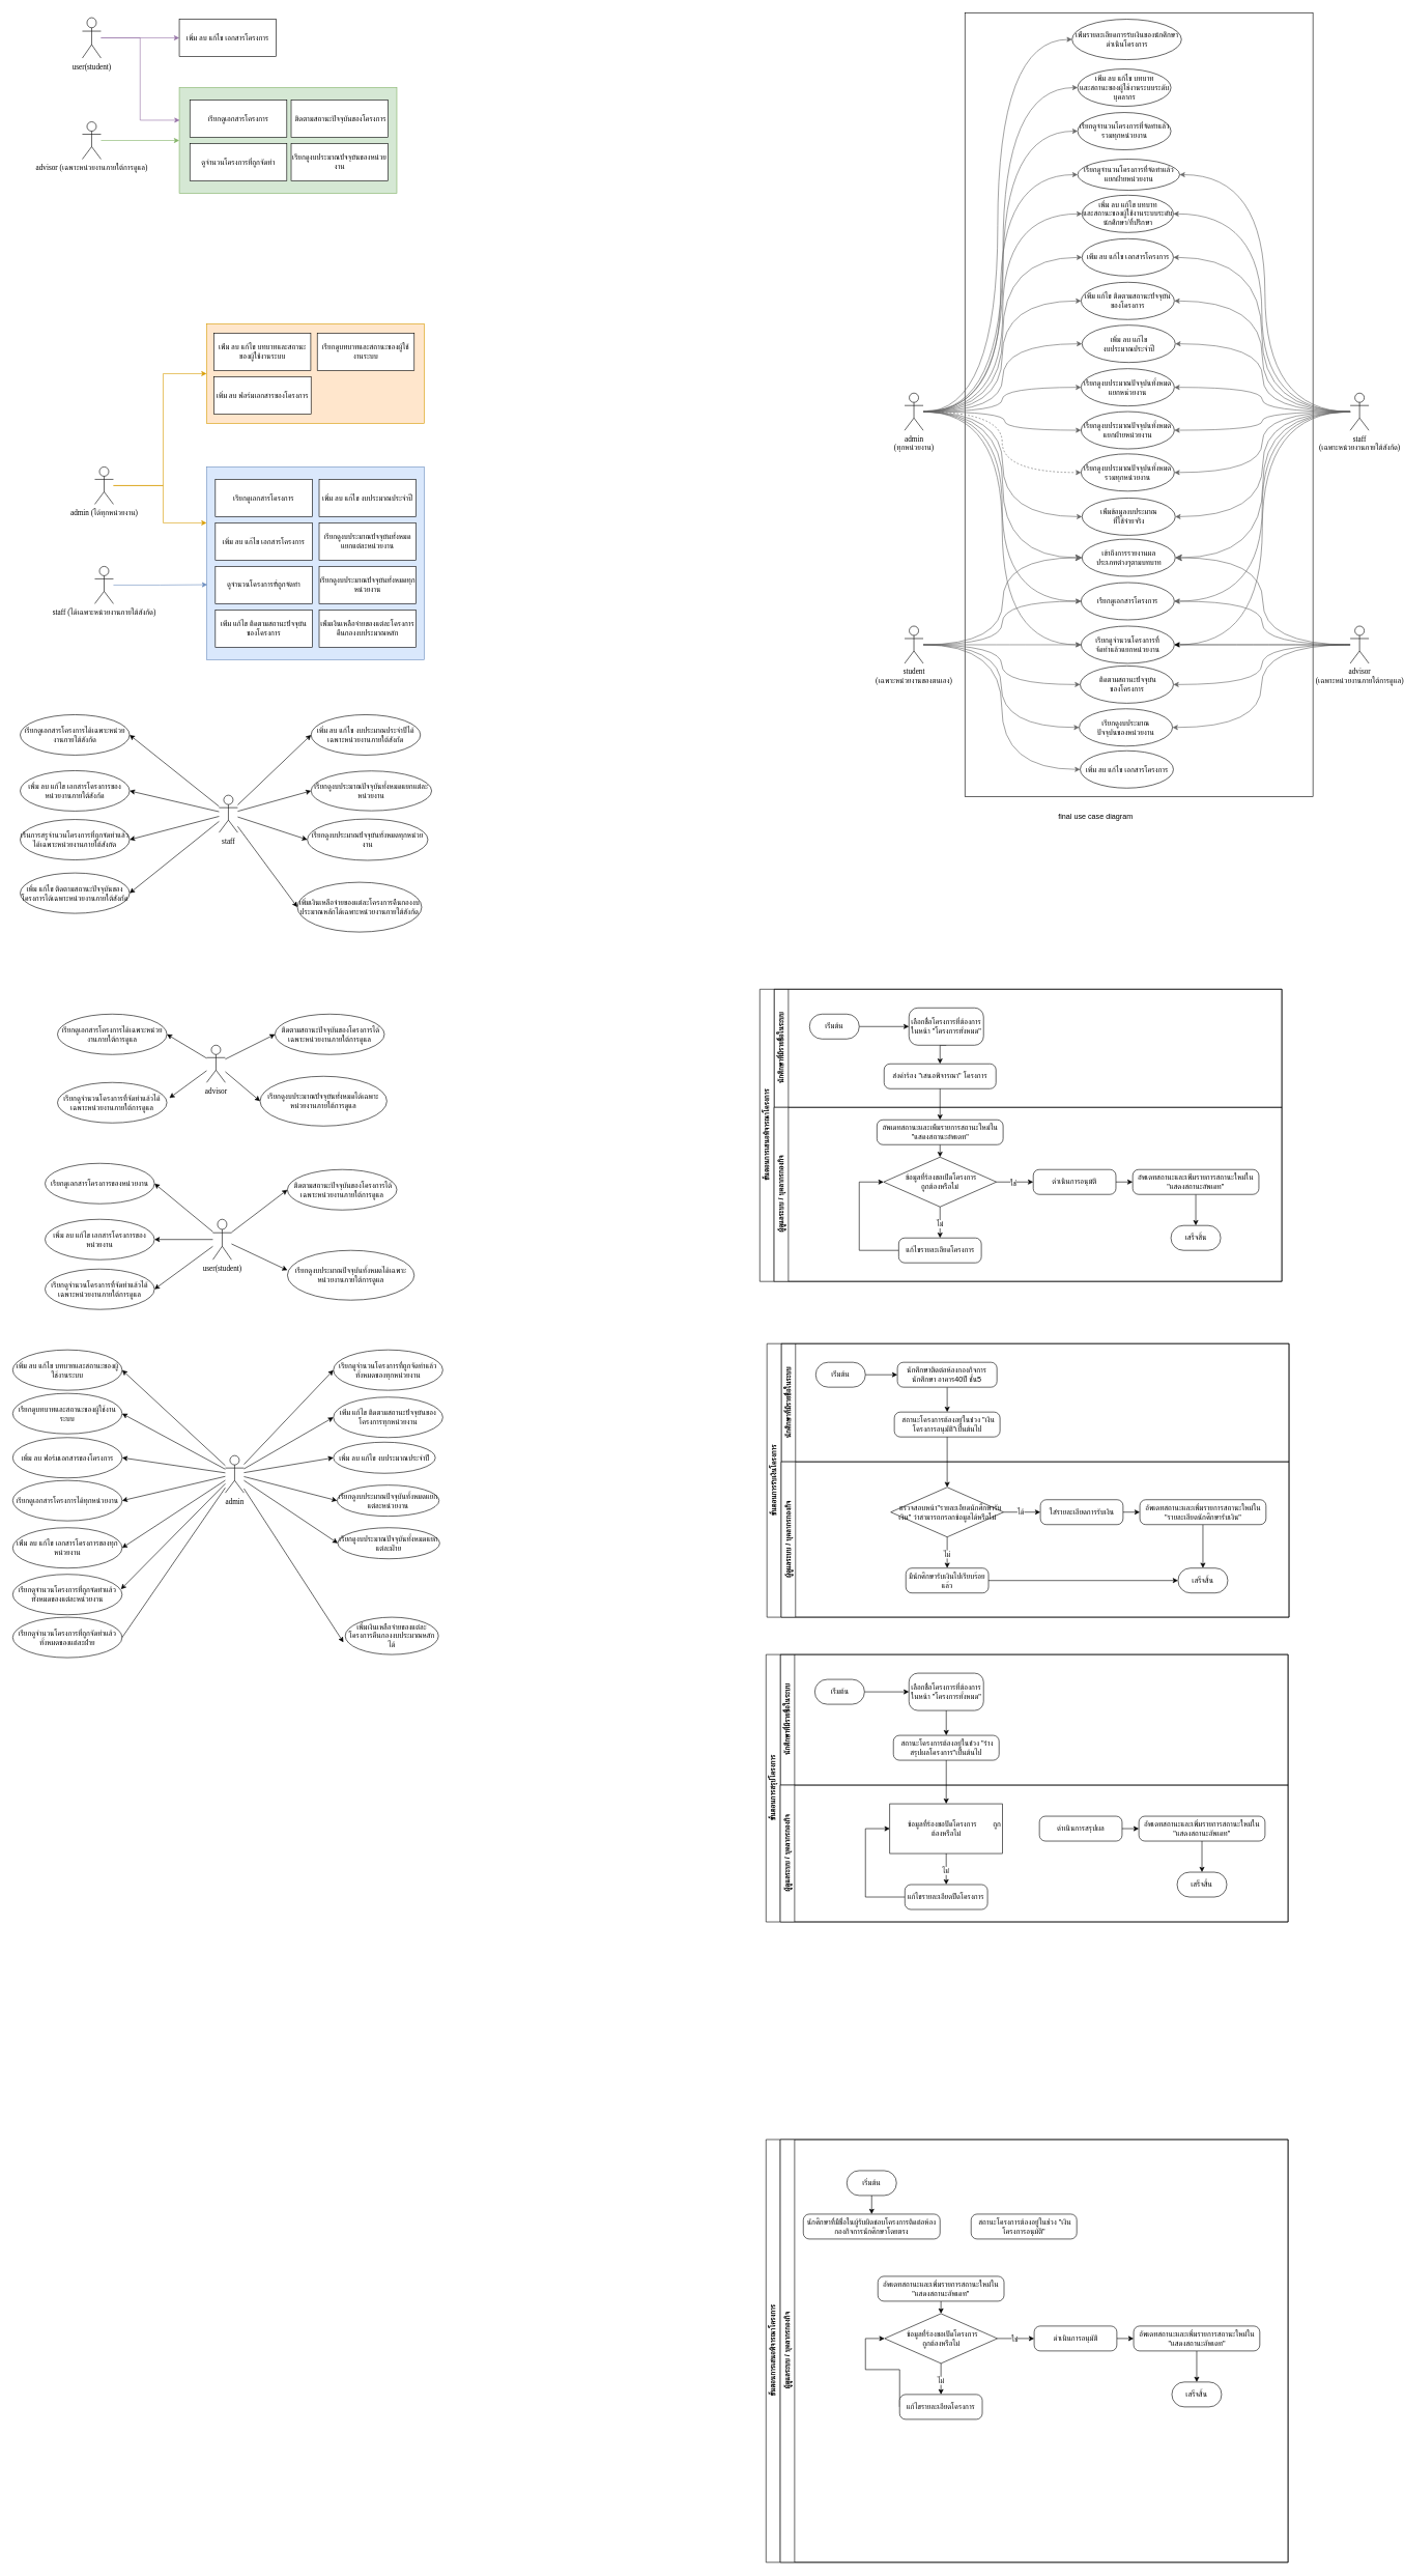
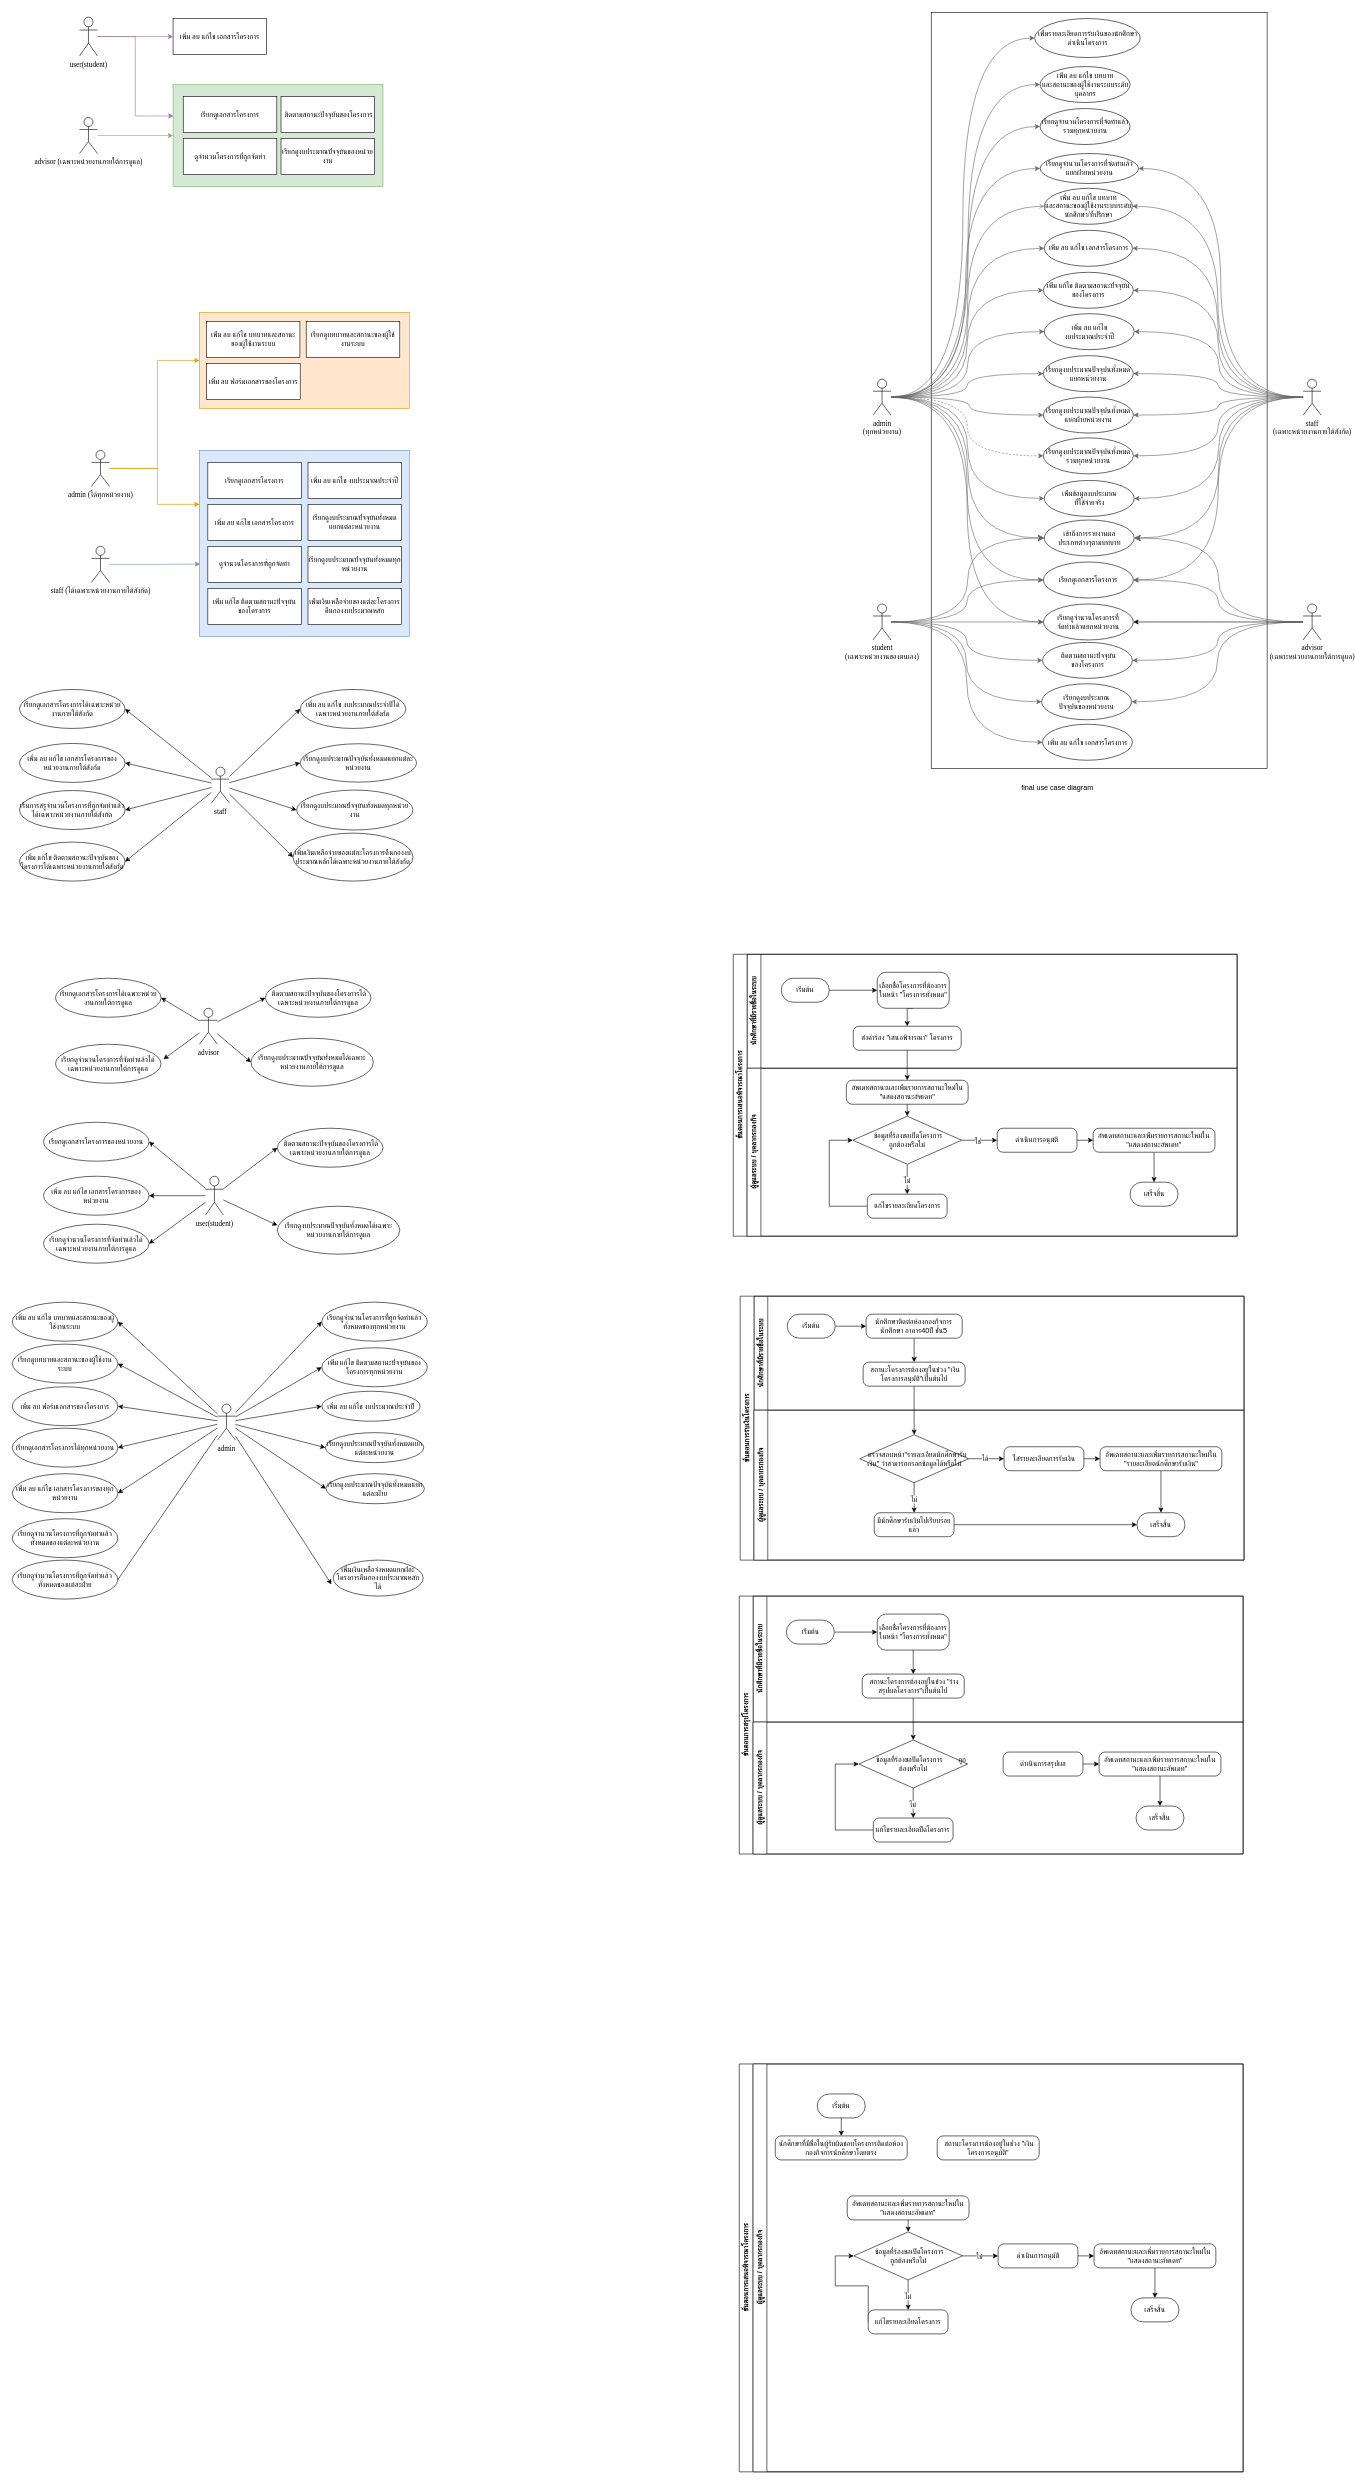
- <mxCell id="145" value="" style="endArrow=classic;html=1;rounded=0;entryX=0;entryY=0.5;entryDx=0;entryDy=0;fontFamily=Bai Jamjuree;fontSource=https%3A%2F%2Ffonts.googleapis.com%2Fcss2%3Ffamily%3DAnuphan%26family%3DBai%2BJamjuree%26family%3DIBM%2BPlex%2BSans%2BThai%26family%3DPridi%3Awght%40300%26family%3DPrompt%26family%3DThe%2BGirl%2BNext%2BDoor%26display%3Dswap;edgeStyle=orthogonalEdgeStyle;curved=1;fillColor=#f5f5f5;strokeColor=#666666;" parent="1" source="35" target="143" edge="1"><mxGeometry width="50" height="50" relative="1" as="geometry"><mxPoint x="1635" y="690" as="sourcePoint" /><mxPoint x="1749" y="535" as="targetPoint" /></mxGeometry></mxCell>
+ <mxCell id="145" value="" style="endArrow=open;html=1;rounded=0;entryX=0;entryY=0.5;entryDx=0;entryDy=0;fontFamily=Bai Jamjuree;fontSource=https%3A%2F%2Ffonts.googleapis.com%2Fcss2%3Ffamily%3DAnuphan%26family%3DBai%2BJamjuree%26family%3DIBM%2BPlex%2BSans%2BThai%26family%3DPridi%3Awght%40300%26family%3DPrompt%26family%3DThe%2BGirl%2BNext%2BDoor%26display%3Dswap;edgeStyle=orthogonalEdgeStyle;curved=1;fillColor=#f5f5f5;strokeColor=#666666;" parent="1" source="35" target="143" edge="1"><mxGeometry width="50" height="50" relative="1" as="geometry"><mxPoint x="1635" y="690" as="sourcePoint" /><mxPoint x="1749" y="535" as="targetPoint" /></mxGeometry></mxCell>
- <mxCell id="20" value="" style="endArrow=classic;html=1;rounded=0;entryX=1;entryY=0.5;entryDx=0;entryDy=0;fontFamily=Bai Jamjuree;fontSource=https%3A%2F%2Ffonts.googleapis.com%2Fcss2%3Ffamily%3DAnuphan%26family%3DBai%2BJamjuree%26family%3DIBM%2BPlex%2BSans%2BThai%26family%3DPridi%3Awght%40300%26family%3DPrompt%26family%3DThe%2BGirl%2BNext%2BDoor%26display%3Dswap;edgeStyle=orthogonalEdgeStyle;curved=1;fillColor=#f5f5f5;strokeColor=#666666;" parent="1" source="13" target="19" edge="1"><mxGeometry width="50" height="50" relative="1" as="geometry"><mxPoint x="1916" y="720" as="sourcePoint" /><mxPoint x="1966" y="670" as="targetPoint" /></mxGeometry></mxCell>
- <mxCell id="76" value="เพิ่มเงินเหลือจ่ายของแต่ละโครงการคืนกองงบประมาณหลักได้เฉพาะหน่วยงานภายใต้สังกัด" style="ellipse;whiteSpace=wrap;html=1;fontFamily=Bai Jamjuree;fontSource=https%3A%2F%2Ffonts.googleapis.com%2Fcss2%3Ffamily%3DAnuphan%26family%3DBai%2BJamjuree%26family%3DIBM%2BPlex%2BSans%2BThai%26family%3DPridi%3Awght%40300%26family%3DPrompt%26family%3DThe%2BGirl%2BNext%2BDoor%26display%3Dswap;" parent="1" vertex="1"><mxGeometry x="478" y="1418" width="200" height="80" as="geometry" /></mxCell>
+ <mxCell id="76" value="เพิ่มเงินเหลือจ่ายของแต่ละโครงการคืนกองงบประมาณหลักได้เฉพาะหน่วยงานภายใต้สังกัด" style="ellipse;whiteSpace=wrap;html=1;fontFamily=Bai Jamjuree;fontSource=https%3A%2F%2Ffonts.googleapis.com%2Fcss2%3Ffamily%3DAnuphan%26family%3DBai%2BJamjuree%26family%3DIBM%2BPlex%2BSans%2BThai%26family%3DPridi%3Awght%40300%26family%3DPrompt%26family%3DThe%2BGirl%2BNext%2BDoor%26display%3Dswap;" parent="1" vertex="1"><mxGeometry x="488" y="1388" width="200" height="80" as="geometry" /></mxCell>
- <mxCell id="67" value="" style="endArrow=classic;html=1;rounded=0;entryX=0.989;entryY=0.369;entryDx=0;entryDy=0;entryPerimeter=0;fontFamily=Bai Jamjuree;fontSource=https%3A%2F%2Ffonts.googleapis.com%2Fcss2%3Ffamily%3DAnuphan%26family%3DBai%2BJamjuree%26family%3DIBM%2BPlex%2BSans%2BThai%26family%3DPridi%3Awght%40300%26family%3DPrompt%26family%3DThe%2BGirl%2BNext%2BDoor%26display%3Dswap;" parent="1" source="42" target="61" edge="1"><mxGeometry width="50" height="50" relative="1" as="geometry"><mxPoint x="372" y="2393" as="sourcePoint" /><mxPoint x="246" y="2504" as="targetPoint" /></mxGeometry></mxCell>
- <mxCell id="40" value="เพิ่มเงินเหลือจ่ายของแต่ละโครงการคืนกองงบประมาณหลักได้" style="ellipse;whiteSpace=wrap;html=1;fontFamily=Bai Jamjuree;fontSource=https%3A%2F%2Ffonts.googleapis.com%2Fcss2%3Ffamily%3DAnuphan%26family%3DBai%2BJamjuree%26family%3DIBM%2BPlex%2BSans%2BThai%26family%3DPridi%3Awght%40300%26family%3DPrompt%26family%3DThe%2BGirl%2BNext%2BDoor%26display%3Dswap;" parent="1" vertex="1"><mxGeometry x="555" y="2600" width="150" height="60" as="geometry" /></mxCell>
+ <mxCell id="40" value="เพิ่มเงินเหลือจ่งหมดแยกฝ่ละโครงการคืนกองงบประมาณหลักได้" style="ellipse;whiteSpace=wrap;html=1;fontFamily=Bai Jamjuree;fontSource=https%3A%2F%2Ffonts.googleapis.com%2Fcss2%3Ffamily%3DAnuphan%26family%3DBai%2BJamjuree%26family%3DIBM%2BPlex%2BSans%2BThai%26family%3DPridi%3Awght%40300%26family%3DPrompt%26family%3DThe%2BGirl%2BNext%2BDoor%26display%3Dswap;" parent="1" vertex="1"><mxGeometry x="555" y="2600" width="150" height="60" as="geometry" /></mxCell>
- <mxCell id="229" value="&amp;nbsp; &amp;nbsp; &amp;nbsp; &amp;nbsp; ข้อมูลที่ร้องขอปิดโครงการ&amp;nbsp; &amp;nbsp; &amp;nbsp; &amp;nbsp; ถูกต้องหรือไม่" style="whiteSpace=wrap;html=1;rounded=0;" parent="228" vertex="1"><mxGeometry x="176.19" y="30" width="181.5" height="80" as="geometry" /></mxCell>
+ <mxCell id="229" value="&amp;nbsp; &amp;nbsp; &amp;nbsp; &amp;nbsp; ข้อมูลที่ร้องขอปิดโครงการ&amp;nbsp; &amp;nbsp; &amp;nbsp; &amp;nbsp; ถูกต้องหรือไม่" style="rhombus;whiteSpace=wrap;html=1;" parent="228" vertex="1"><mxGeometry x="176.19" y="30" width="181.5" height="80" as="geometry" /></mxCell>
